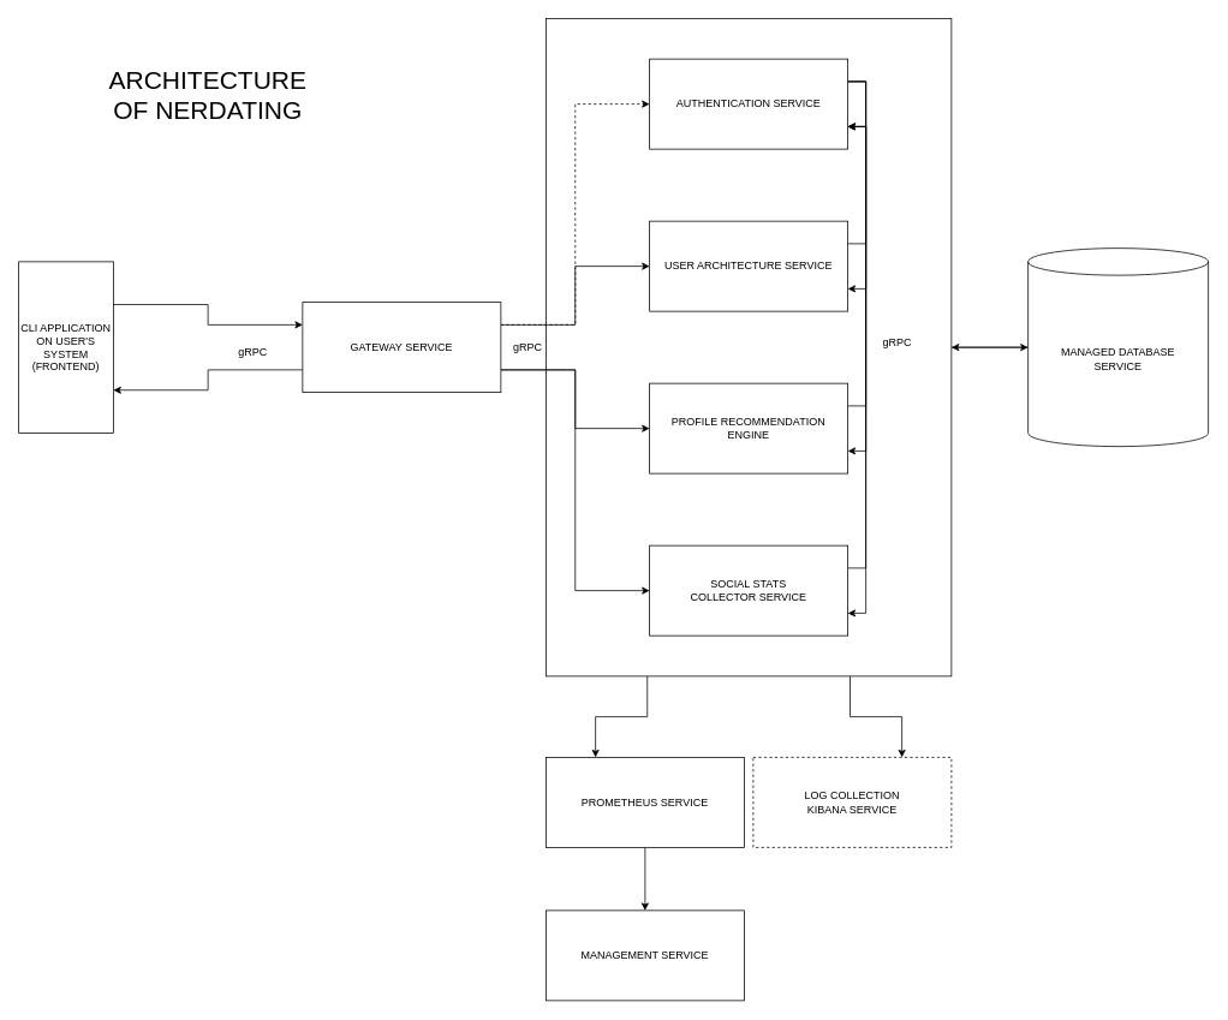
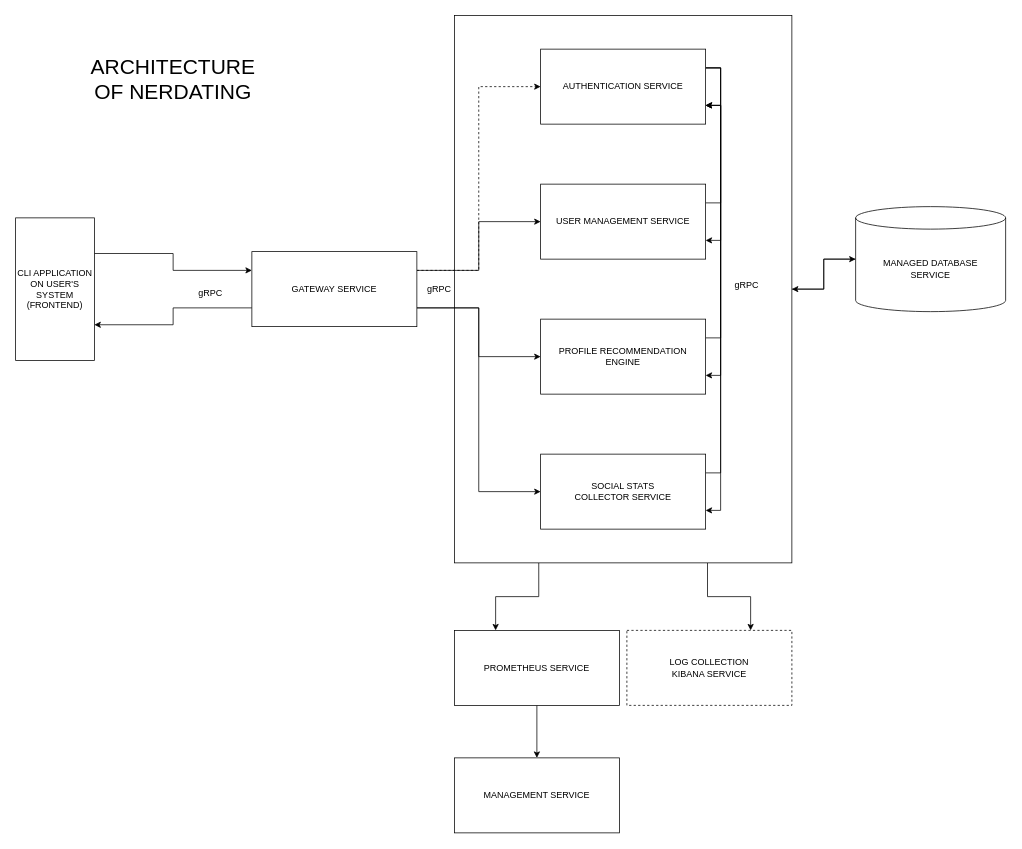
- <mxCell id="14" value="&lt;div&gt;USER ARCHITECTURE SERVICE&lt;/div&gt;" style="rounded=0;whiteSpace=wrap;html=1;" vertex="1" parent="1"><mxGeometry x="720" y="245" width="220" height="100" as="geometry" /></mxCell>
+ <mxCell id="14" value="&lt;div&gt;USER MANAGEMENT SERVICE&lt;/div&gt;" style="rounded=0;whiteSpace=wrap;html=1;" vertex="1" parent="1"><mxGeometry x="720" y="245" width="220" height="100" as="geometry" /></mxCell>
- <mxCell id="30" value="&lt;div&gt;MANAGED DATABASE &lt;br&gt;&lt;/div&gt;&lt;div&gt;SERVICE&lt;/div&gt;" style="shape=cylinder3;whiteSpace=wrap;html=1;boundedLbl=1;backgroundOutline=1;size=15;" vertex="1" parent="1"><mxGeometry x="1140" y="275" width="200" height="220" as="geometry" /></mxCell>
+ <mxCell id="30" value="&lt;div&gt;MANAGED DATABASE &lt;br&gt;&lt;/div&gt;&lt;div&gt;SERVICE&lt;/div&gt;" style="shape=cylinder3;whiteSpace=wrap;html=1;boundedLbl=1;backgroundOutline=1;size=15;" vertex="1" parent="1"><mxGeometry x="1140" y="275" width="200" height="140" as="geometry" /></mxCell>
